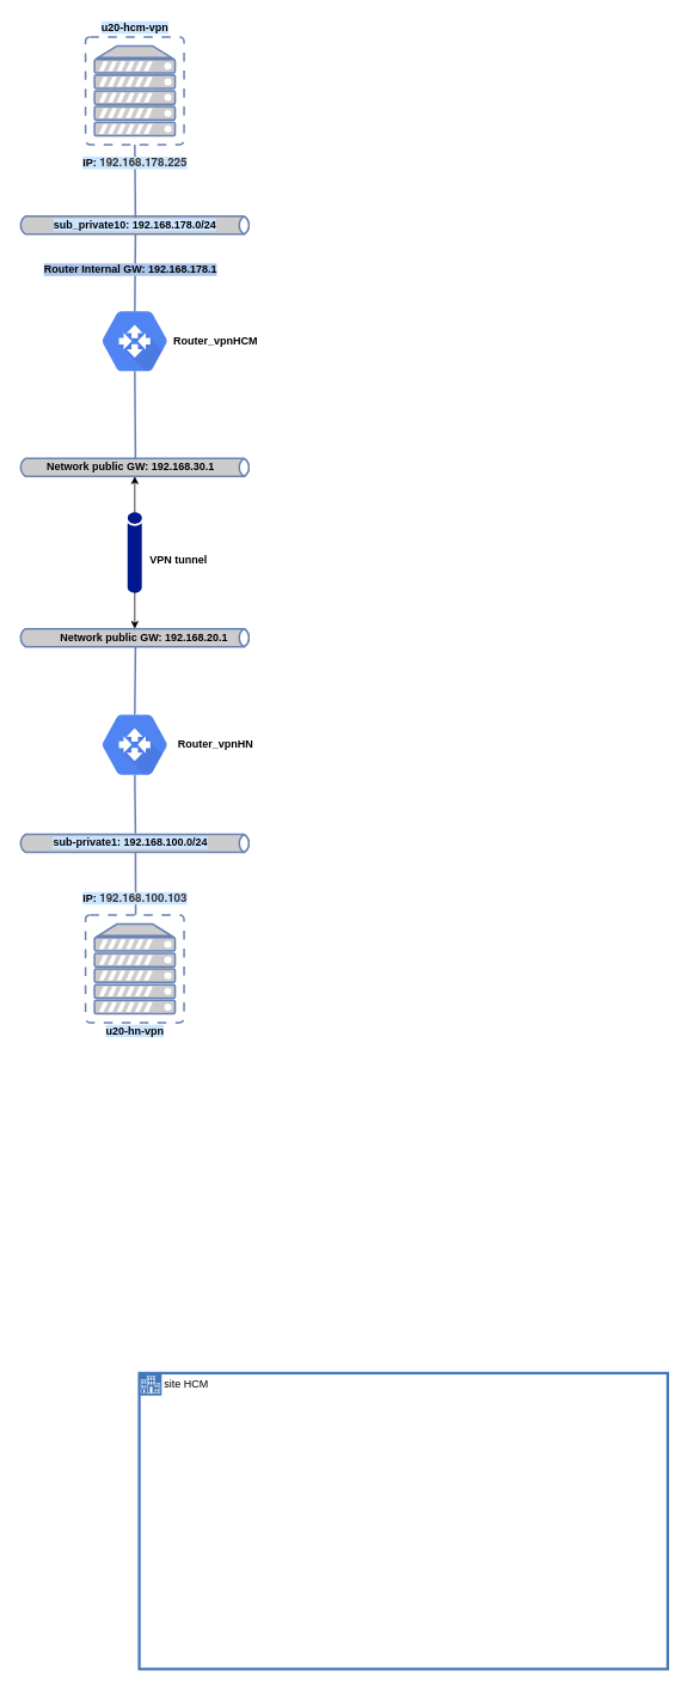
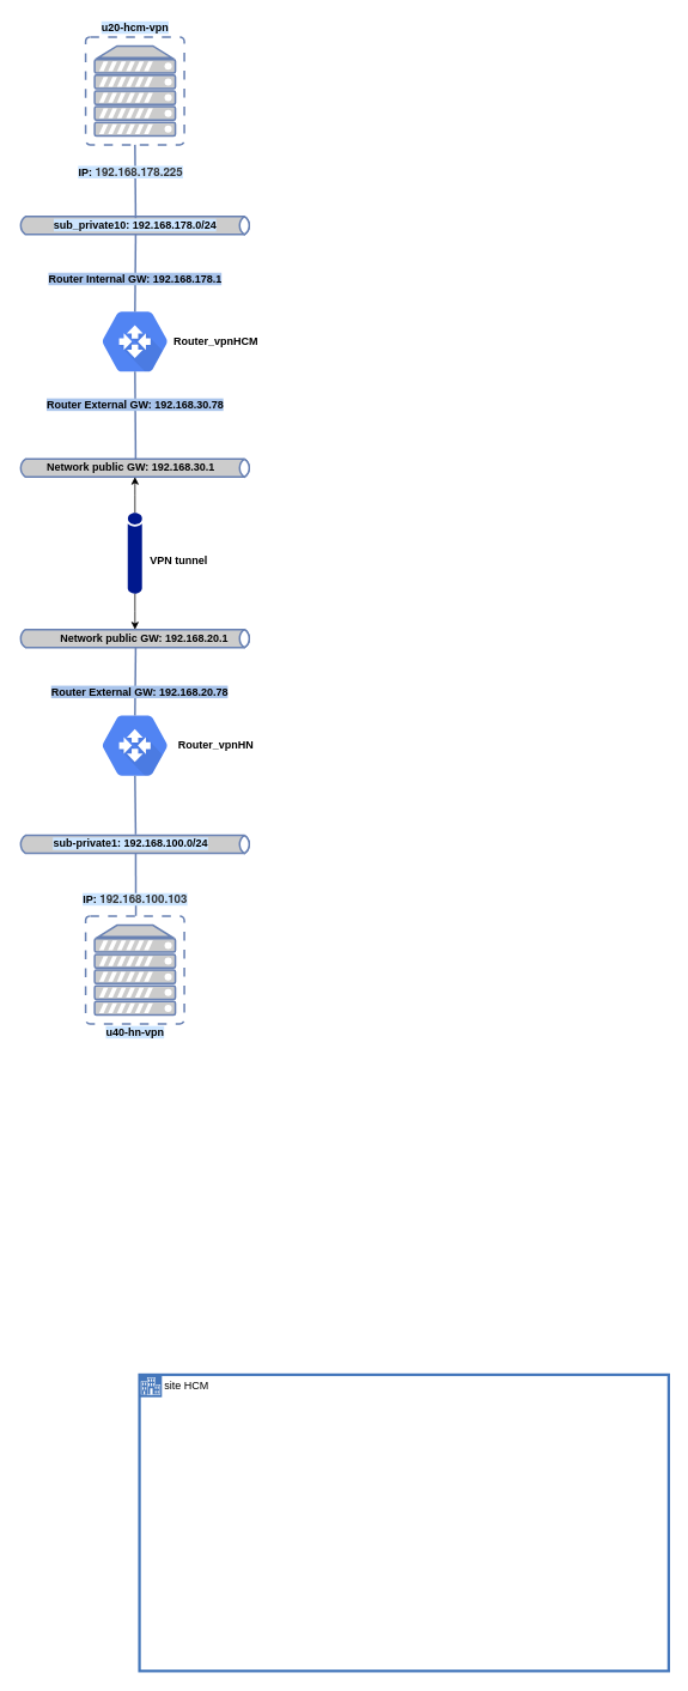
- <mxCell id="30" value="&lt;b style=&quot;background-color: rgb(204 , 229 , 255)&quot;&gt;IP:&amp;nbsp;&lt;span style=&quot;color: rgb(51 , 51 , 51) ; font-family: &amp;#34;helvetica neue&amp;#34; , &amp;#34;helvetica&amp;#34; , &amp;#34;arial&amp;#34; , sans-serif ; font-size: 13px&quot;&gt;192.168.178.225&lt;/span&gt;&lt;/b&gt;" style="text;html=1;align=center;verticalAlign=middle;resizable=0;points=[];autosize=1;" vertex="1" parent="1"><mxGeometry x="85" y="170" width="130" height="20" as="geometry" /></mxCell>
+ <mxCell id="30" value="&lt;b style=&quot;background-color: rgb(204 , 229 , 255)&quot;&gt;IP:&amp;nbsp;&lt;span style=&quot;color: rgb(51 , 51 , 51) ; font-family: &amp;#34;helvetica neue&amp;#34; , &amp;#34;helvetica&amp;#34; , &amp;#34;arial&amp;#34; , sans-serif ; font-size: 13px&quot;&gt;192.168.178.225&lt;/span&gt;&lt;/b&gt;" style="text;html=1;align=center;verticalAlign=middle;resizable=0;points=[];autosize=1;" vertex="1" parent="1"><mxGeometry x="80" y="180" width="130" height="20" as="geometry" /></mxCell>
- <mxCell id="27" value="&lt;b style=&quot;background-color: rgb(169 , 196 , 235)&quot;&gt;Router Internal GW: 192.168.178.1&lt;/b&gt;" style="text;html=1;align=center;verticalAlign=middle;resizable=0;points=[];autosize=1;" vertex="1" parent="1"><mxGeometry x="40" y="290" width="210" height="20" as="geometry" /></mxCell>
+ <mxCell id="27" value="&lt;b style=&quot;background-color: rgb(169 , 196 , 235)&quot;&gt;Router Internal GW: 192.168.178.1&lt;/b&gt;" style="text;html=1;align=center;verticalAlign=middle;resizable=0;points=[];autosize=1;" vertex="1" parent="1"><mxGeometry x="45" y="300" width="210" height="20" as="geometry" /></mxCell>
+ <mxCell id="23" value="&lt;b style=&quot;background-color: rgb(169 , 196 , 235)&quot;&gt;Router External GW: 192.168.30.78&lt;/b&gt;" style="text;html=1;align=center;verticalAlign=middle;resizable=0;points=[];autosize=1;" vertex="1" parent="1"><mxGeometry x="45" y="440" width="210" height="20" as="geometry" /></mxCell>
+ <mxCell id="22" value="&lt;b style=&quot;background-color: rgb(169 , 196 , 235)&quot;&gt;Router External GW: 192.168.20.78&lt;/b&gt;" style="text;html=1;align=center;verticalAlign=middle;resizable=0;points=[];autosize=1;" vertex="1" parent="1"><mxGeometry x="50" y="760" width="210" height="20" as="geometry" /></mxCell>
- <mxCell id="32" value="&lt;b style=&quot;background-color: rgb(204 , 229 , 255)&quot;&gt;u20-hn-vpn&lt;/b&gt;" style="text;html=1;align=center;verticalAlign=middle;resizable=0;points=[];autosize=1;" vertex="1" parent="1"><mxGeometry x="110" y="1139.25" width="80" height="20" as="geometry" /></mxCell>
+ <mxCell id="32" value="&lt;b style=&quot;background-color: rgb(204 , 229 , 255)&quot;&gt;u40-hn-vpn&lt;/b&gt;" style="text;html=1;align=center;verticalAlign=middle;resizable=0;points=[];autosize=1;" vertex="1" parent="1"><mxGeometry x="110" y="1139.25" width="80" height="20" as="geometry" /></mxCell>
